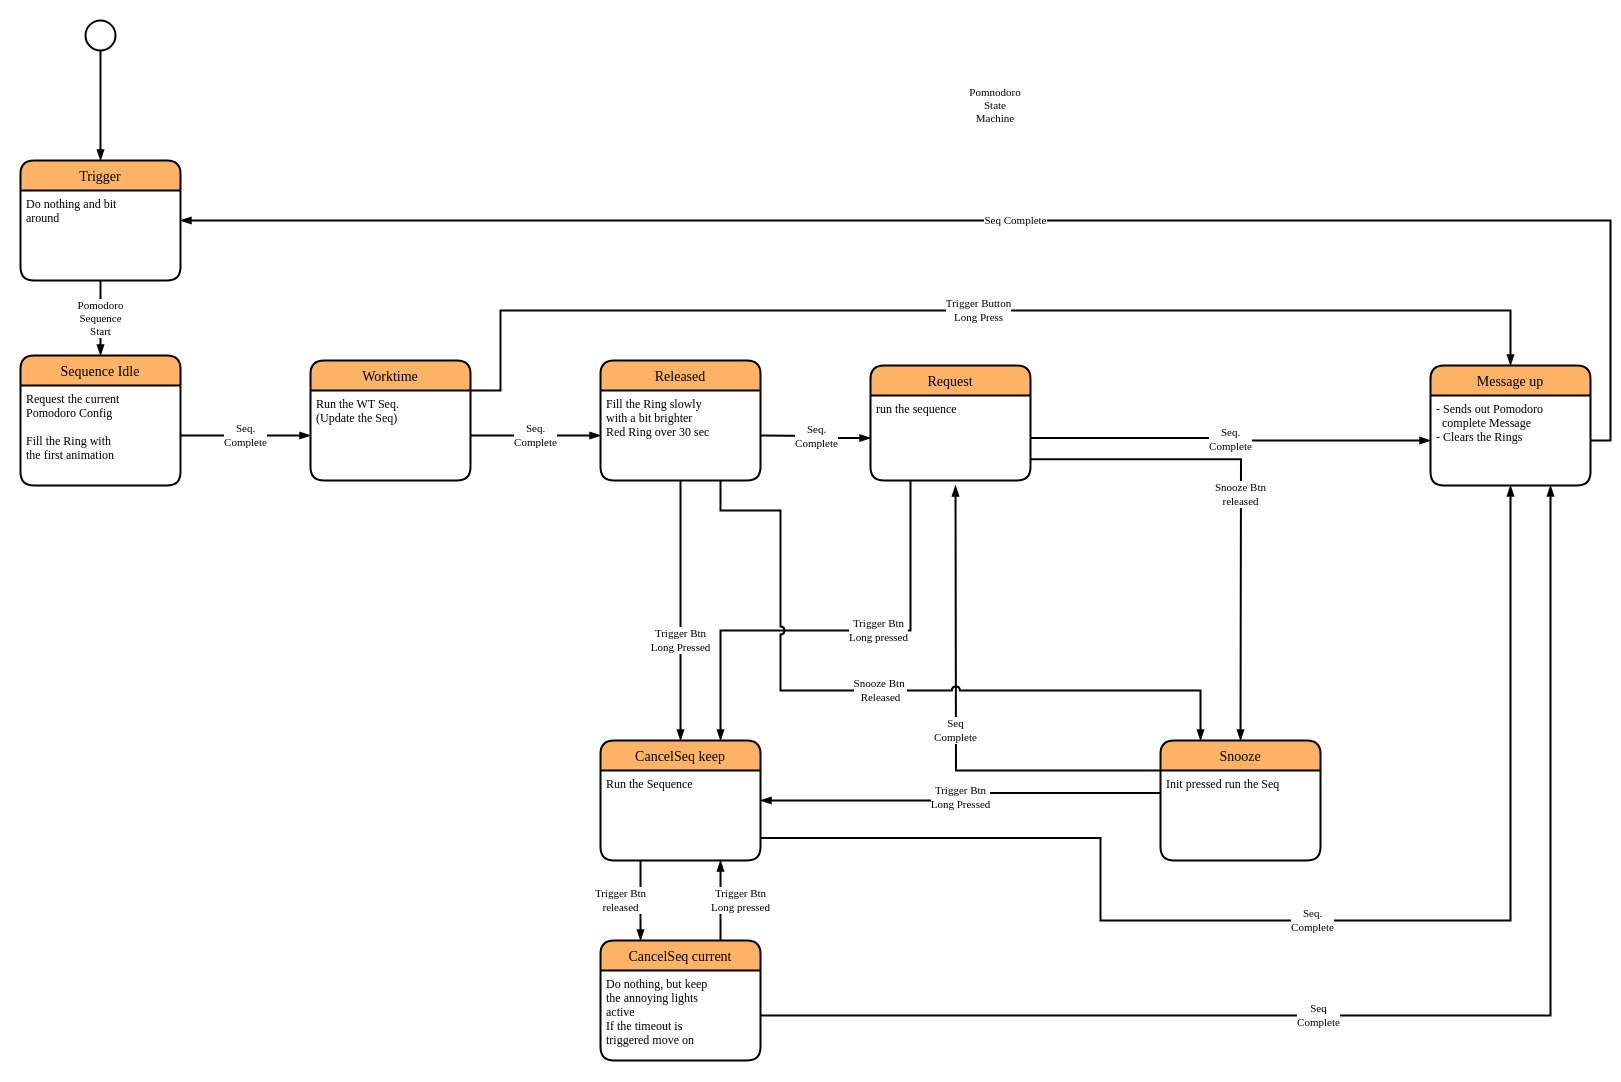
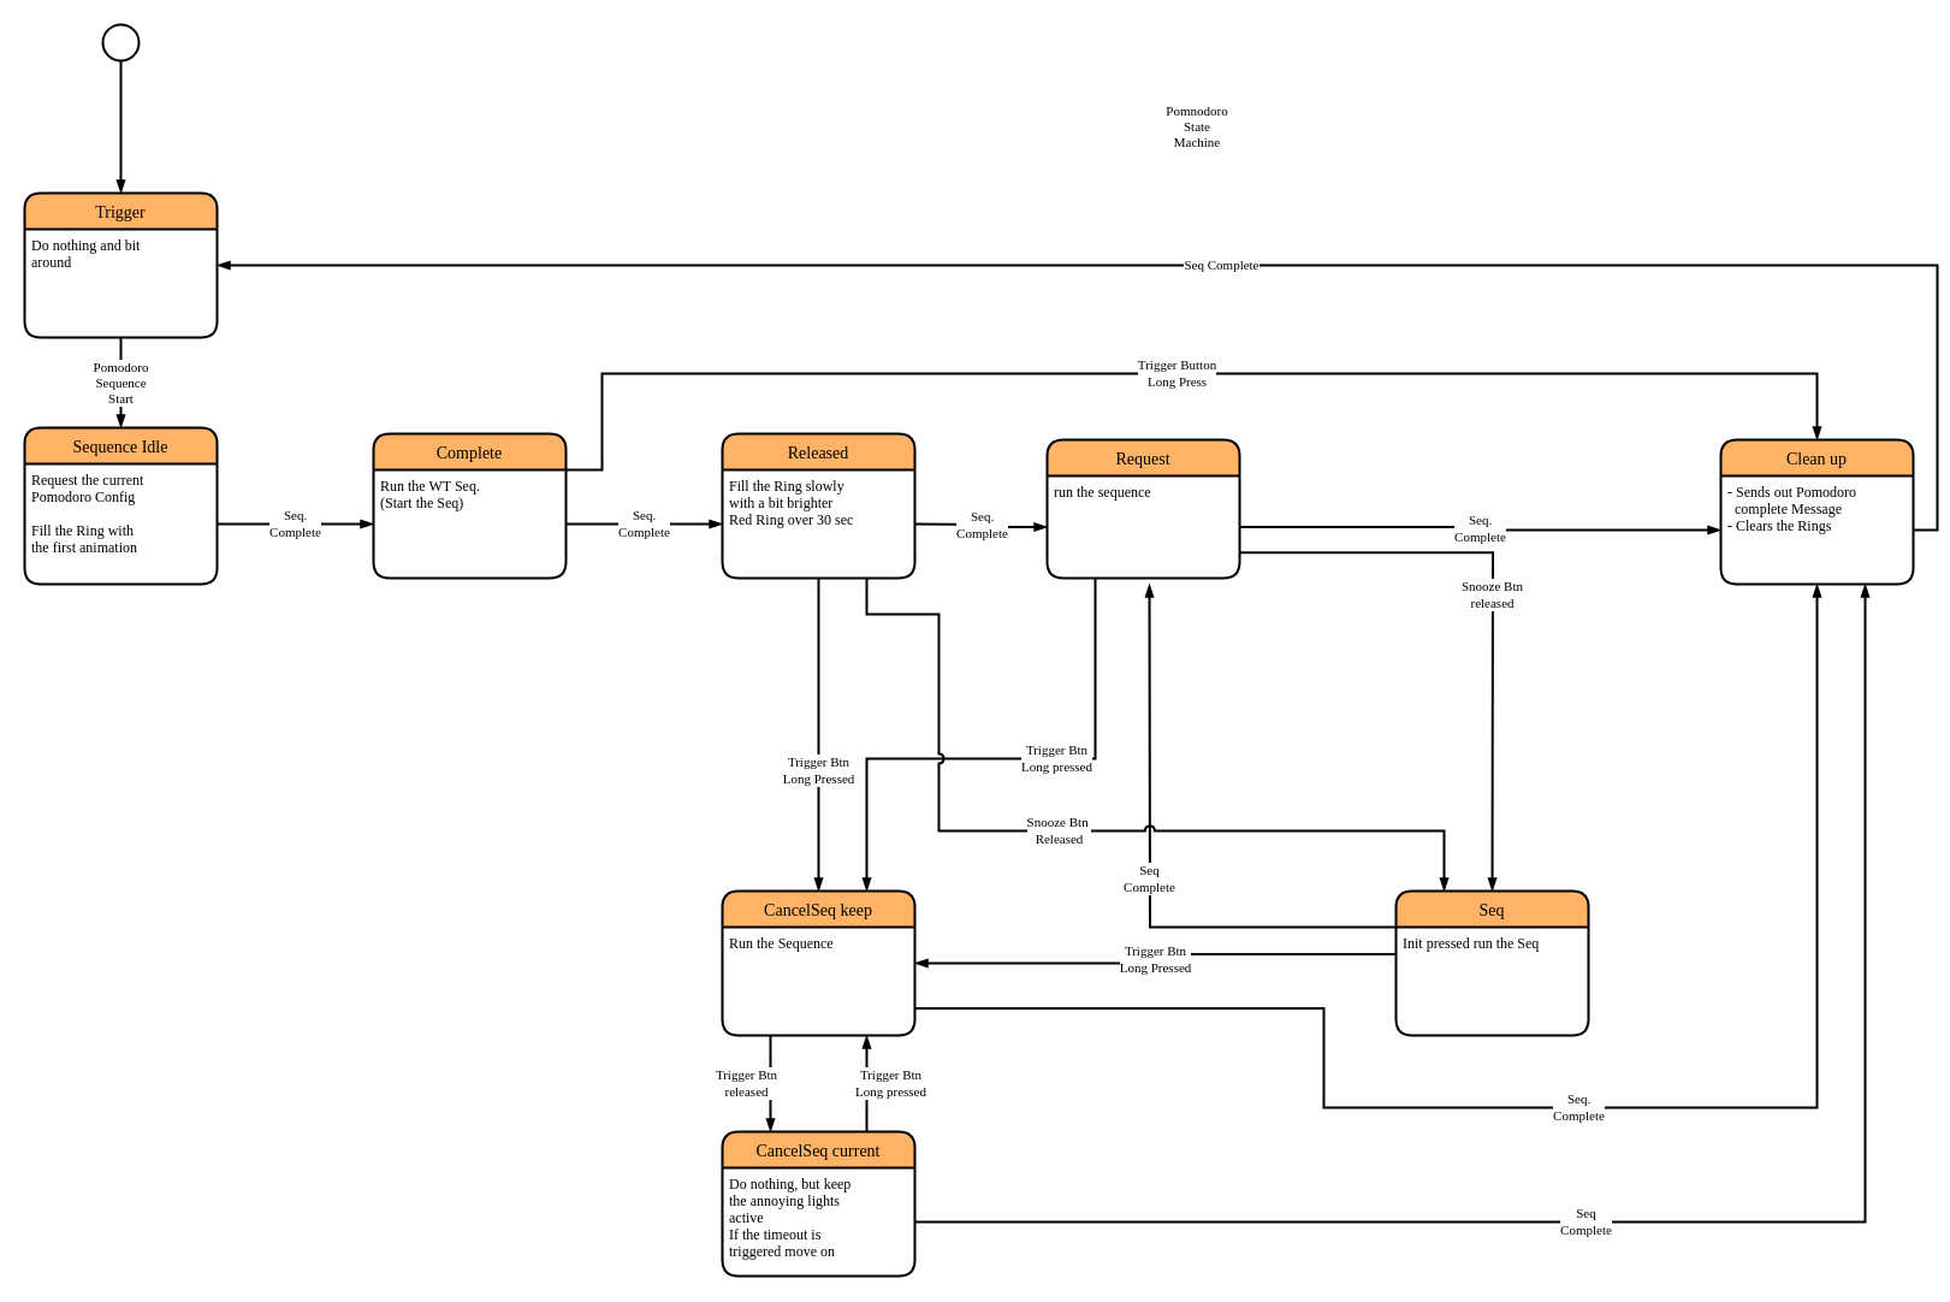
- <mxCell id="4" value="Worktime" style="swimlane;childLayout=stackLayout;horizontal=1;startSize=30;horizontalStack=0;rounded=1;fontSize=14;fontStyle=0;strokeWidth=2;resizeParent=0;resizeLast=1;shadow=0;dashed=0;align=center;fontFamily=Roboto Mono;fontSource=https%3A%2F%2Ffonts.googleapis.com%2Fcss%3Ffamily%3DRoboto%2BMono;fillColor=#FFB366;" vertex="1" parent="1"><mxGeometry x="310" y="360" width="160" height="120" as="geometry" /></mxCell>
+ <mxCell id="4" value="Complete" style="swimlane;childLayout=stackLayout;horizontal=1;startSize=30;horizontalStack=0;rounded=1;fontSize=14;fontStyle=0;strokeWidth=2;resizeParent=0;resizeLast=1;shadow=0;dashed=0;align=center;fontFamily=Roboto Mono;fontSource=https%3A%2F%2Ffonts.googleapis.com%2Fcss%3Ffamily%3DRoboto%2BMono;fillColor=#FFB366;" vertex="1" parent="1"><mxGeometry x="310" y="360" width="160" height="120" as="geometry" /></mxCell>
- <mxCell id="30" value="Message up" style="swimlane;childLayout=stackLayout;horizontal=1;startSize=30;horizontalStack=0;rounded=1;fontSize=14;fontStyle=0;strokeWidth=2;resizeParent=0;resizeLast=1;shadow=0;dashed=0;align=center;fontFamily=Roboto Mono;fontSource=https%3A%2F%2Ffonts.googleapis.com%2Fcss%3Ffamily%3DRoboto%2BMono;fillColor=#FFB366;fontColor=#000000;" vertex="1" parent="1"><mxGeometry x="1430" y="365" width="160" height="120" as="geometry" /></mxCell>
+ <mxCell id="30" value="Clean up" style="swimlane;childLayout=stackLayout;horizontal=1;startSize=30;horizontalStack=0;rounded=1;fontSize=14;fontStyle=0;strokeWidth=2;resizeParent=0;resizeLast=1;shadow=0;dashed=0;align=center;fontFamily=Roboto Mono;fontSource=https%3A%2F%2Ffonts.googleapis.com%2Fcss%3Ffamily%3DRoboto%2BMono;fillColor=#FFB366;fontColor=#000000;" vertex="1" parent="1"><mxGeometry x="1430" y="365" width="160" height="120" as="geometry" /></mxCell>
- <mxCell id="5" value="Run the WT Seq. &#10;(Update the Seq)" style="align=left;strokeColor=none;fillColor=none;spacingLeft=4;fontSize=12;verticalAlign=top;resizable=0;rotatable=0;part=1;strokeWidth=2;fontFamily=Roboto Mono;fontSource=https%3A%2F%2Ffonts.googleapis.com%2Fcss%3Ffamily%3DRoboto%2BMono;" vertex="1" parent="4"><mxGeometry y="30" width="160" height="90" as="geometry" /></mxCell>
+ <mxCell id="5" value="Run the WT Seq. &#10;(Start the Seq)" style="align=left;strokeColor=none;fillColor=none;spacingLeft=4;fontSize=12;verticalAlign=top;resizable=0;rotatable=0;part=1;strokeWidth=2;fontFamily=Roboto Mono;fontSource=https%3A%2F%2Ffonts.googleapis.com%2Fcss%3Ffamily%3DRoboto%2BMono;" vertex="1" parent="4"><mxGeometry y="30" width="160" height="90" as="geometry" /></mxCell>
- <mxCell id="17" value="Snooze" style="swimlane;childLayout=stackLayout;horizontal=1;startSize=30;horizontalStack=0;rounded=1;fontSize=14;fontStyle=0;strokeWidth=2;resizeParent=0;resizeLast=1;shadow=0;dashed=0;align=center;fontFamily=Roboto Mono;fontSource=https%3A%2F%2Ffonts.googleapis.com%2Fcss%3Ffamily%3DRoboto%2BMono;fillColor=#FFB366;" vertex="1" parent="1"><mxGeometry x="1160" y="740" width="160" height="120" as="geometry" /></mxCell>
+ <mxCell id="17" value="Seq" style="swimlane;childLayout=stackLayout;horizontal=1;startSize=30;horizontalStack=0;rounded=1;fontSize=14;fontStyle=0;strokeWidth=2;resizeParent=0;resizeLast=1;shadow=0;dashed=0;align=center;fontFamily=Roboto Mono;fontSource=https%3A%2F%2Ffonts.googleapis.com%2Fcss%3Ffamily%3DRoboto%2BMono;fillColor=#FFB366;" vertex="1" parent="1"><mxGeometry x="1160" y="740" width="160" height="120" as="geometry" /></mxCell>
